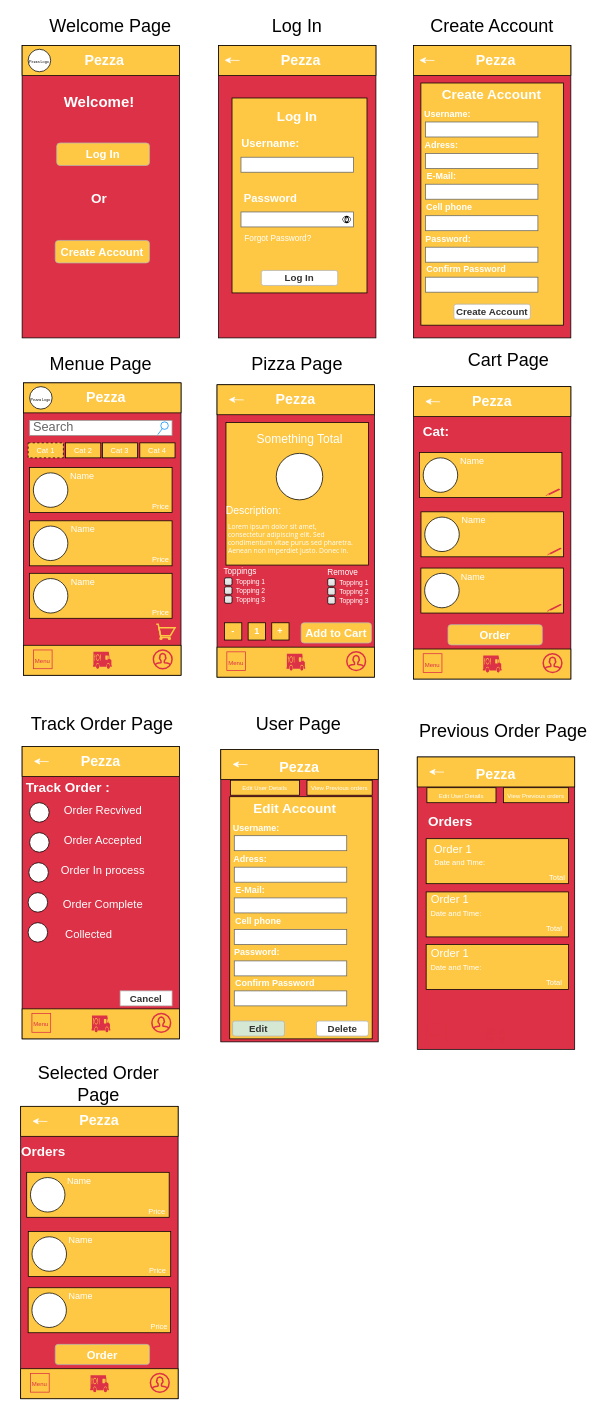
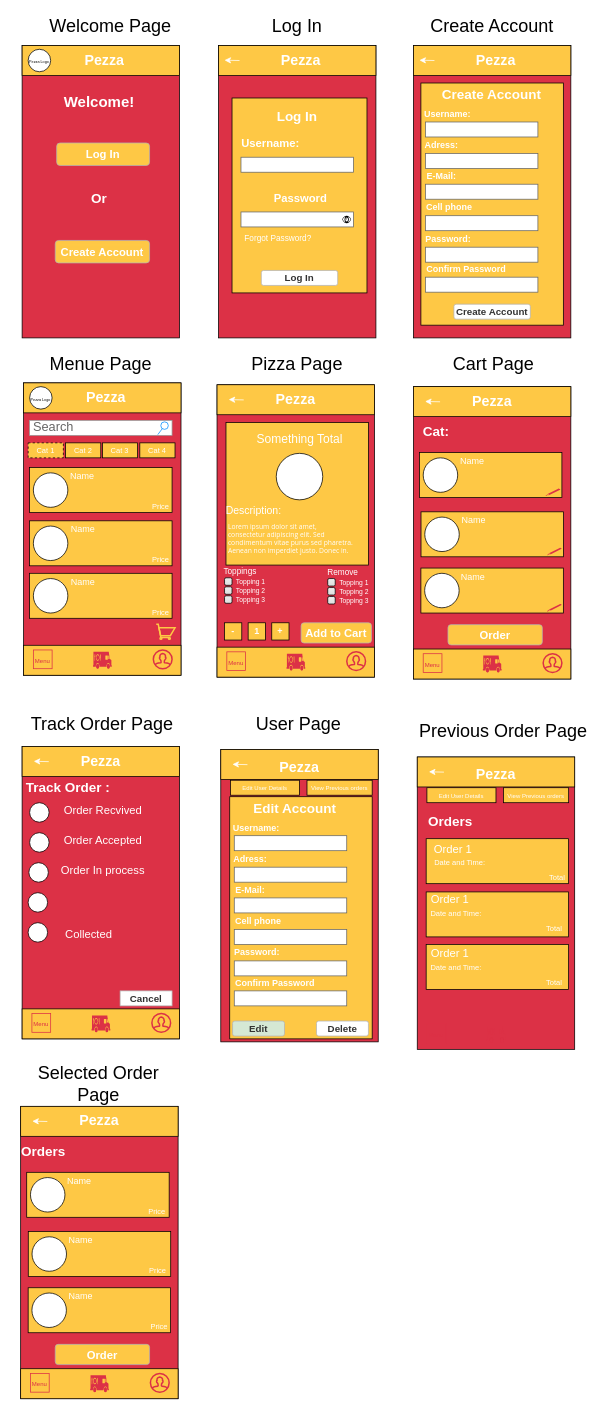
- <mxCell id="21" value="Password" style="text;html=1;align=center;verticalAlign=middle;whiteSpace=wrap;rounded=0;fontSize=15;fontColor=#FFFFFF;fontStyle=1" parent="1" vertex="1"><mxGeometry x="320.94" y="253" width="78.94" height="20" as="geometry" /></mxCell>
+ <mxCell id="21" value="Password" style="text;html=1;align=center;verticalAlign=middle;whiteSpace=wrap;rounded=0;fontSize=15;fontColor=#FFFFFF;fontStyle=1" parent="1" vertex="1"><mxGeometry x="360.94" y="253" width="78.94" height="20" as="geometry" /></mxCell>
- <mxCell id="102" value="&lt;span style=&quot;font-size: 24px;&quot;&gt;Cart Page&lt;/span&gt;" style="text;html=1;align=center;verticalAlign=middle;whiteSpace=wrap;rounded=0;" parent="1" vertex="1"><mxGeometry x="570.94" y="465" width="213.88" height="30" as="geometry" /></mxCell>
+ <mxCell id="102" value="&lt;span style=&quot;font-size: 24px;&quot;&gt;Cart Page&lt;/span&gt;" style="text;html=1;align=center;verticalAlign=middle;whiteSpace=wrap;rounded=0;" parent="1" vertex="1"><mxGeometry x="550.94" y="470" width="213.88" height="30" as="geometry" /></mxCell>
- <mxCell id="203" value="Order Complete" style="text;html=1;align=center;verticalAlign=middle;whiteSpace=wrap;rounded=0;fontColor=#FFFFFF;fontSize=15;" vertex="1" parent="1"><mxGeometry x="78" y="1190" width="118.4" height="30" as="geometry" /></mxCell>
